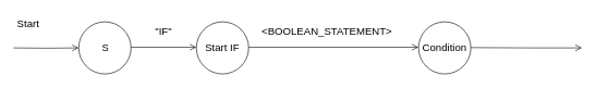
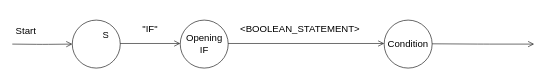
- <mxCell id="4" value="Start" style="text;strokeColor=none;fillColor=none;align=left;verticalAlign=middle;spacingLeft=4;spacingRight=4;overflow=hidden;points=[[0,0.5],[1,0.5]];portConstraint=eastwest;rotatable=0;whiteSpace=wrap;html=1;fontSize=16;" vertex="1" parent="1"><mxGeometry x="20" y="20.5" width="60" height="30" as="geometry" /></mxCell>
+ <mxCell id="4" value="Start" style="text;strokeColor=none;fillColor=none;align=left;verticalAlign=middle;spacingLeft=4;spacingRight=4;overflow=hidden;points=[[0,0.5],[1,0.5]];portConstraint=eastwest;rotatable=0;whiteSpace=wrap;html=1;fontSize=16;" vertex="1" parent="1"><mxGeometry x="20" y="35.5" width="60" height="30" as="geometry" /></mxCell>
- <mxCell id="5" value="S" style="text;strokeColor=none;fillColor=none;align=left;verticalAlign=middle;spacingLeft=4;spacingRight=4;overflow=hidden;points=[[0,0.5],[1,0.5]];portConstraint=eastwest;rotatable=0;whiteSpace=wrap;html=1;fontSize=16;" vertex="1" parent="1"><mxGeometry x="150" y="58" width="20" height="30" as="geometry" /></mxCell>
+ <mxCell id="5" value="S" style="text;strokeColor=none;fillColor=none;align=left;verticalAlign=middle;spacingLeft=4;spacingRight=4;overflow=hidden;points=[[0,0.5],[1,0.5]];portConstraint=eastwest;rotatable=0;whiteSpace=wrap;html=1;fontSize=16;" vertex="1" parent="1"><mxGeometry x="165" y="43" width="20" height="30" as="geometry" /></mxCell>
- <mxCell id="9" value="Start IF" style="text;strokeColor=none;fillColor=none;align=center;verticalAlign=middle;spacingLeft=4;spacingRight=4;overflow=hidden;points=[[0,0.5],[1,0.5]];portConstraint=eastwest;rotatable=0;whiteSpace=wrap;html=1;fontSize=16;" vertex="1" parent="1"><mxGeometry x="305" y="50.5" width="70" height="45" as="geometry" /></mxCell>
+ <mxCell id="9" value="Opening IF" style="text;strokeColor=none;fillColor=none;align=center;verticalAlign=middle;spacingLeft=4;spacingRight=4;overflow=hidden;points=[[0,0.5],[1,0.5]];portConstraint=eastwest;rotatable=0;whiteSpace=wrap;html=1;fontSize=16;" vertex="1" parent="1"><mxGeometry x="305" y="50.5" width="70" height="45" as="geometry" /></mxCell>
